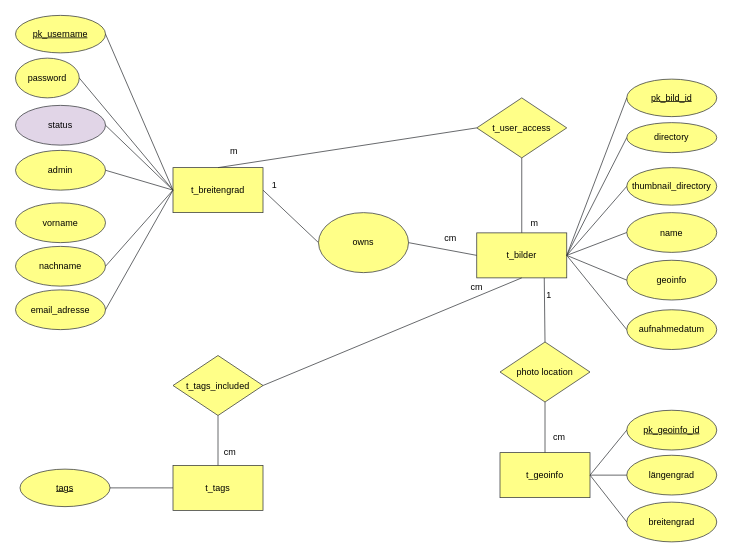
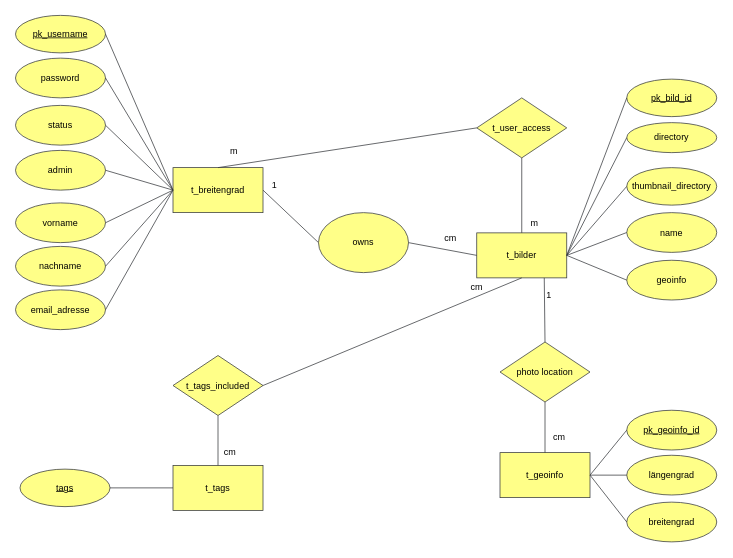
- <mxCell id="9" value="password" style="ellipse;whiteSpace=wrap;html=1;fillColor=#ffff88;strokeColor=#36393d;" parent="1" vertex="1"><mxGeometry x="20" y="77" width="85" height="53" as="geometry" /></mxCell>
+ <mxCell id="9" value="password" style="ellipse;whiteSpace=wrap;html=1;fillColor=#ffff88;strokeColor=#36393d;" parent="1" vertex="1"><mxGeometry x="20" y="77" width="120" height="53" as="geometry" /></mxCell>
- <mxCell id="10" value="status" style="ellipse;whiteSpace=wrap;html=1;fillColor=#e1d5e7;strokeColor=#36393d;" parent="1" vertex="1"><mxGeometry x="20" y="140" width="120" height="53" as="geometry" /></mxCell>
+ <mxCell id="10" value="status" style="ellipse;whiteSpace=wrap;html=1;fillColor=#ffff88;strokeColor=#36393d;" parent="1" vertex="1"><mxGeometry x="20" y="140" width="120" height="53" as="geometry" /></mxCell>
+ <mxCell id="36" value="" style="endArrow=none;html=1;entryX=1;entryY=0.5;entryDx=0;entryDy=0;exitX=0;exitY=0.5;exitDx=0;exitDy=0;fillColor=#ffff88;strokeColor=#36393d;" parent="1" source="2" target="33" edge="1"><mxGeometry width="50" height="50" relative="1" as="geometry"><mxPoint x="170" y="340" as="sourcePoint" /><mxPoint x="70" y="740" as="targetPoint" /></mxGeometry></mxCell>
- <mxCell id="25" value="" style="endArrow=none;html=1;entryX=0;entryY=0.5;entryDx=0;entryDy=0;exitX=1;exitY=0.5;exitDx=0;exitDy=0;fillColor=#ffff88;strokeColor=#36393d;" parent="1" source="3" target="22" edge="1"><mxGeometry width="50" height="50" relative="1" as="geometry"><mxPoint x="765" y="350" as="sourcePoint" /><mxPoint x="855" y="312" as="targetPoint" /></mxGeometry></mxCell>
- <mxCell id="22" value="aufnahmedatum" style="ellipse;whiteSpace=wrap;html=1;fillColor=#ffff88;strokeColor=#36393d;" parent="1" vertex="1"><mxGeometry x="835" y="412.5" width="120" height="53" as="geometry" /></mxCell>
